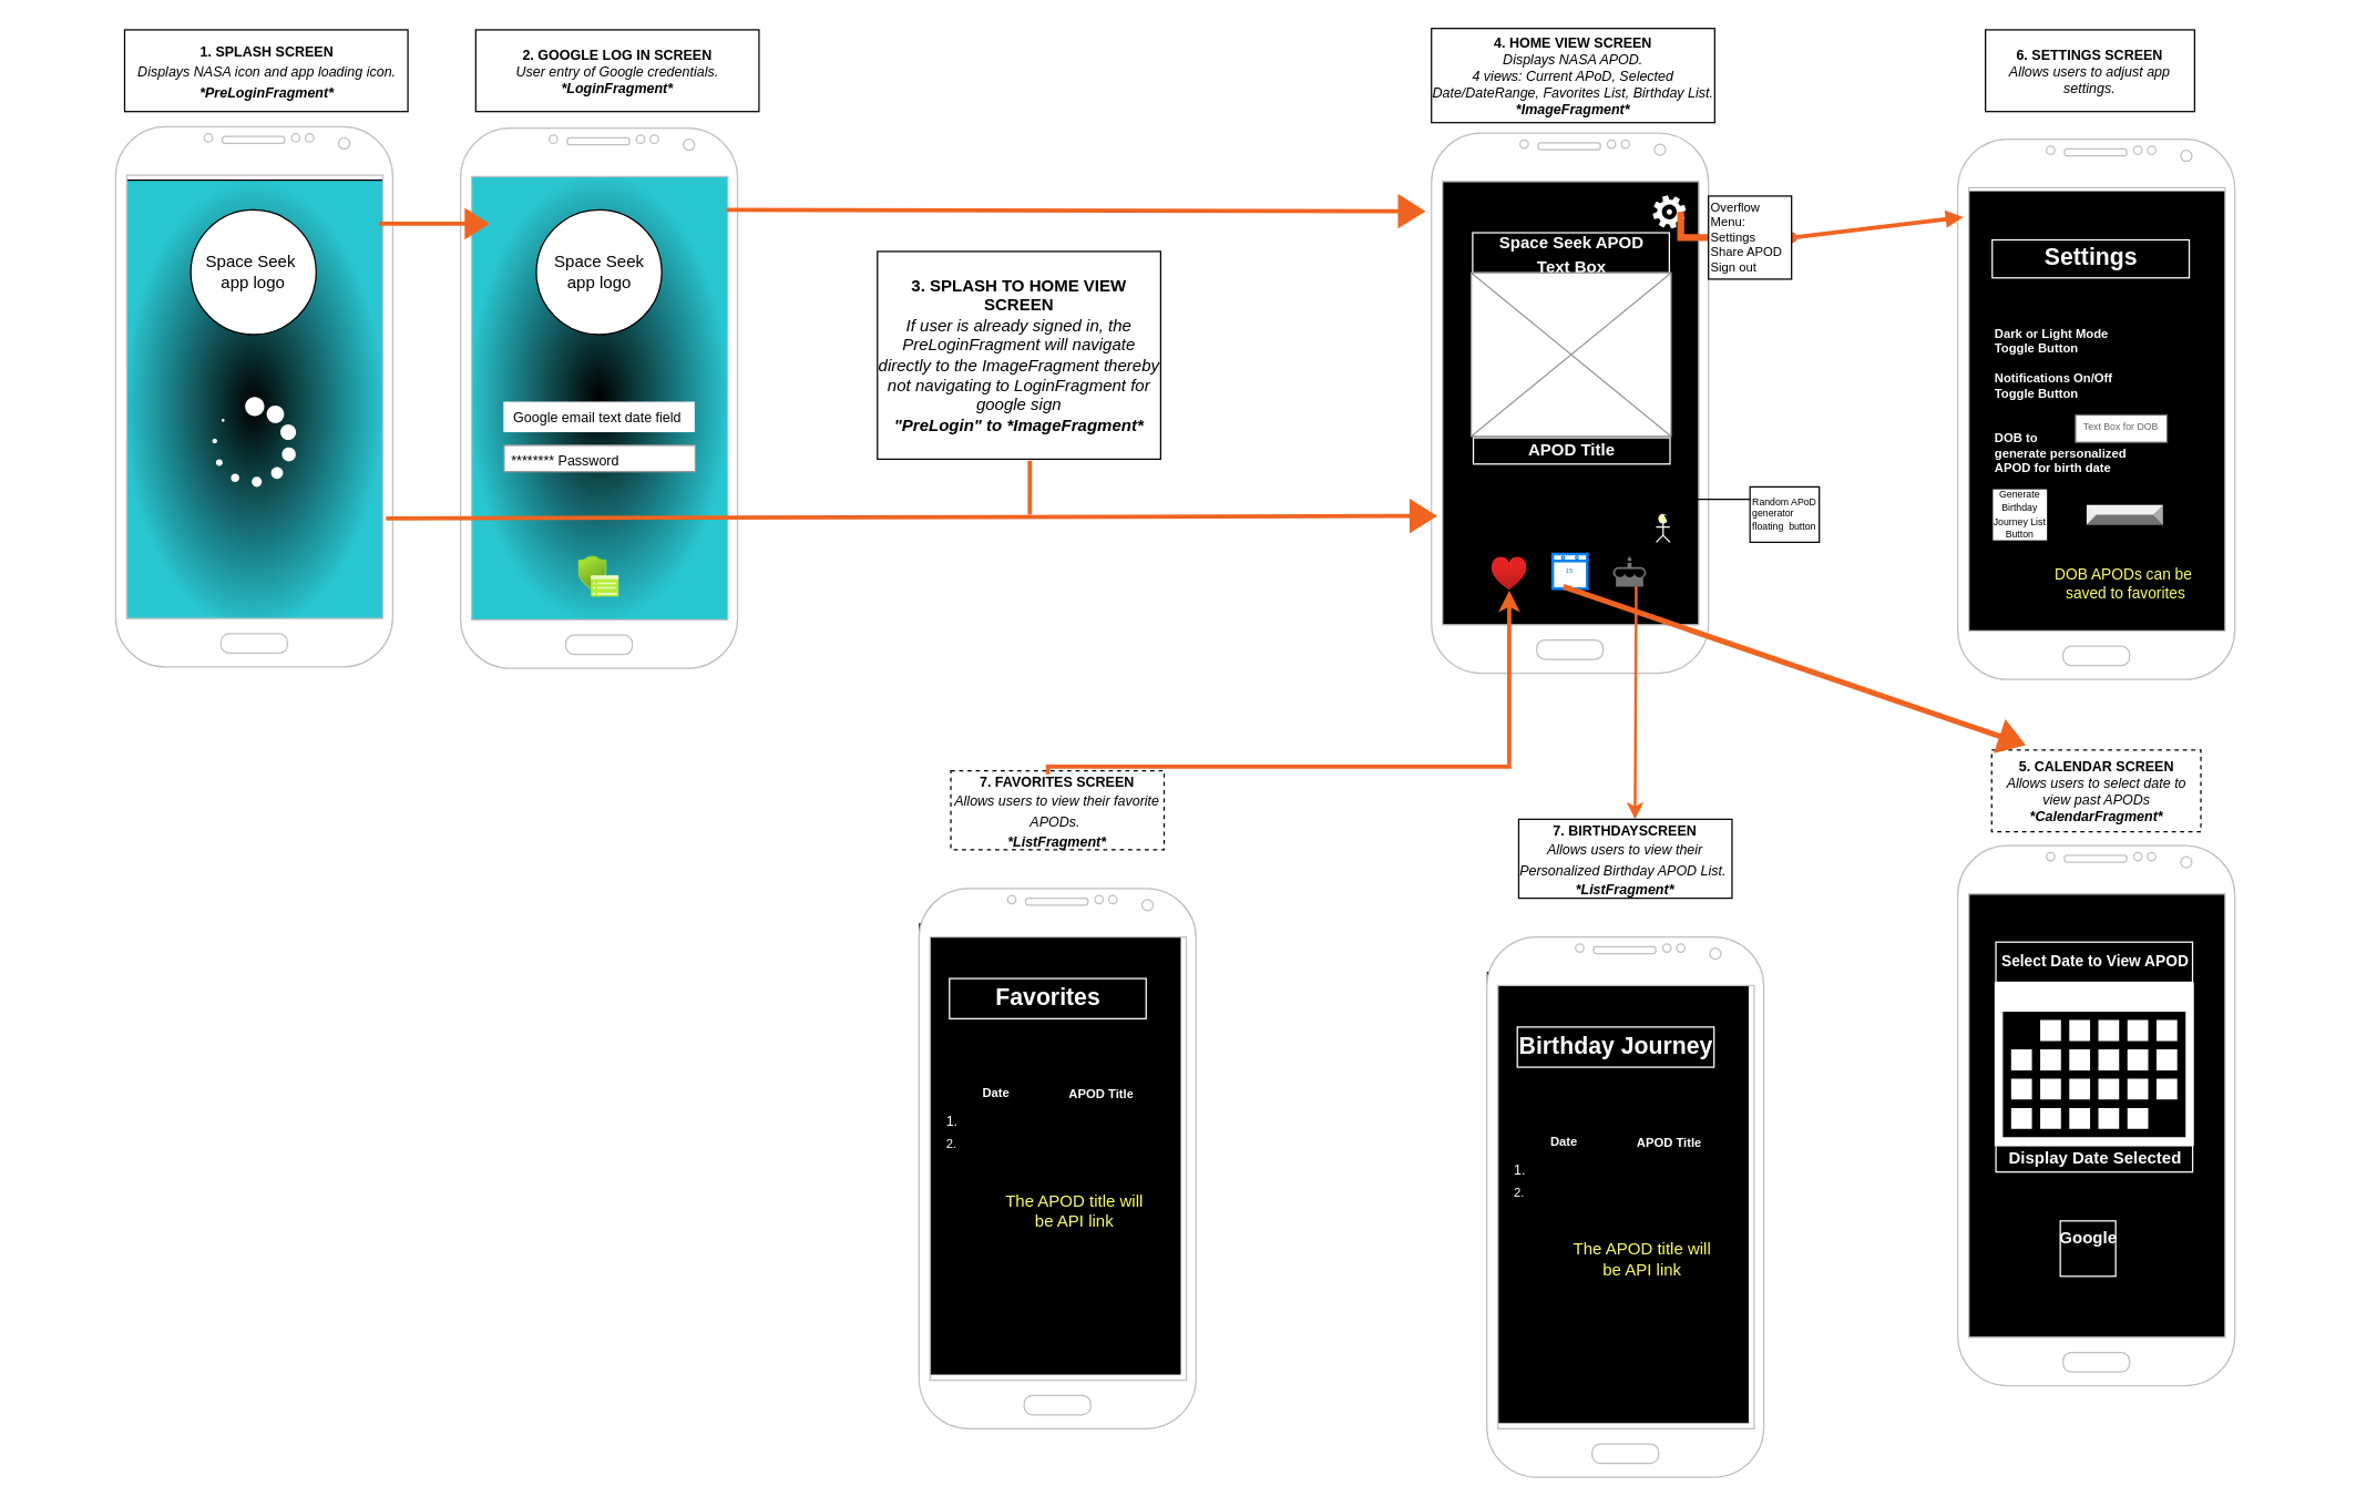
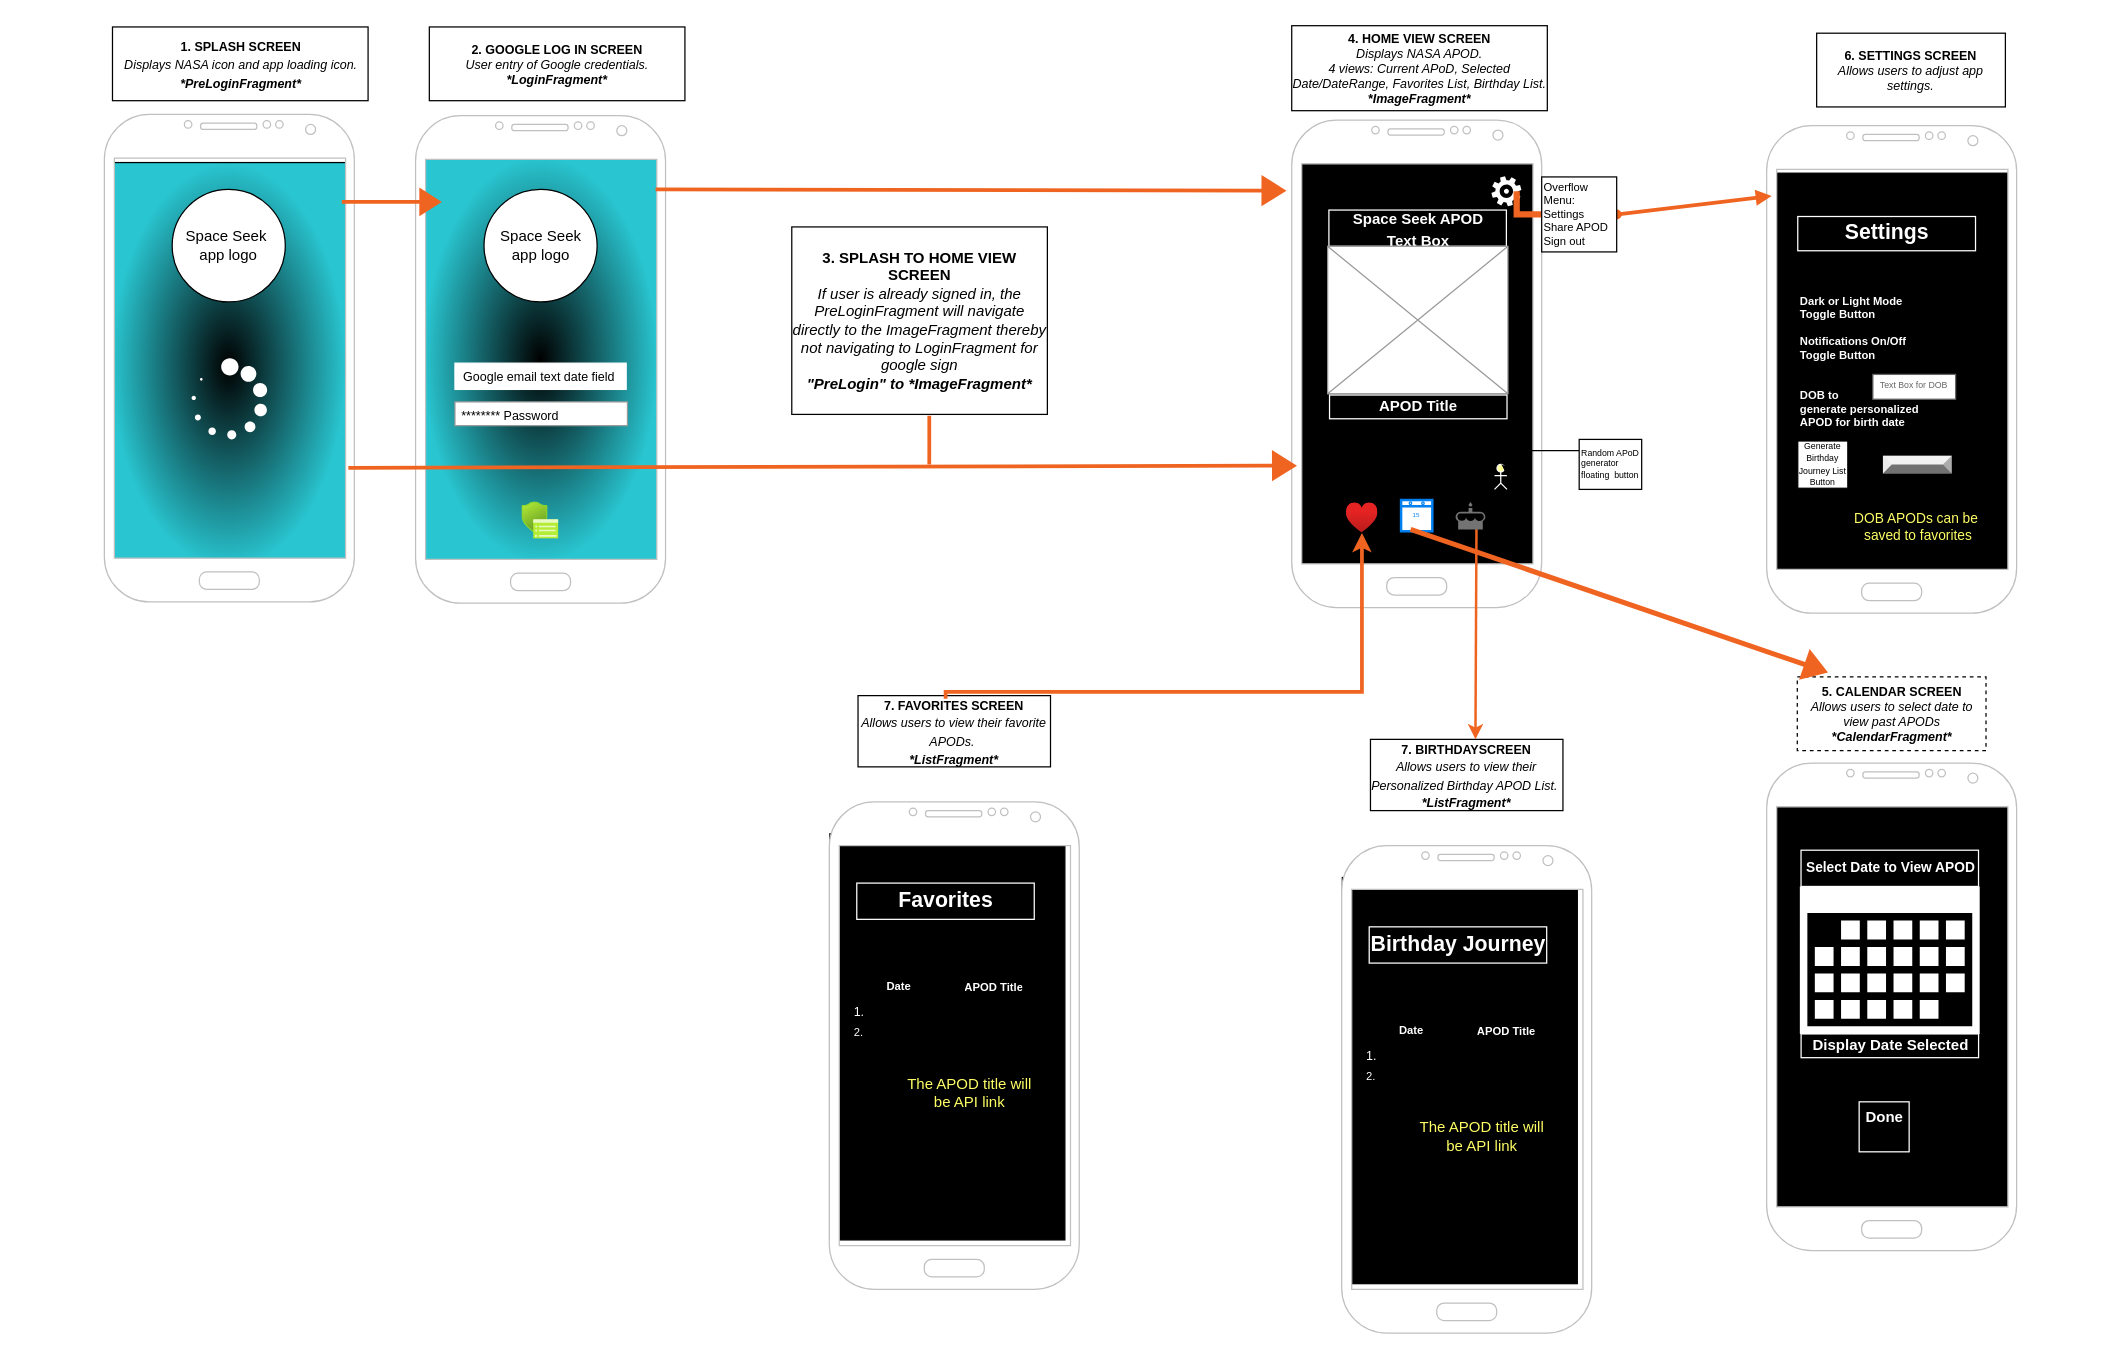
- <mxCell id="63" value="&lt;font&gt;&lt;b&gt;6. SETTINGS SCREEN&lt;/b&gt;&lt;/font&gt;&lt;div&gt;&lt;span&gt;&lt;i&gt;Allows users to adjust app settings.&lt;/i&gt;&lt;/span&gt;&lt;/div&gt;" style="whiteSpace=wrap;html=1;fontSize=10;" parent="62" vertex="1"><mxGeometry x="20" width="151" height="59" as="geometry" /></mxCell>
+ <mxCell id="63" value="&lt;font&gt;&lt;b&gt;6. SETTINGS SCREEN&lt;/b&gt;&lt;/font&gt;&lt;div&gt;&lt;span&gt;&lt;i&gt;Allows users to adjust app settings.&lt;/i&gt;&lt;/span&gt;&lt;/div&gt;" style="whiteSpace=wrap;html=1;fontSize=10;" parent="62" vertex="1"><mxGeometry x="40" y="5" width="151" height="59" as="geometry" /></mxCell>
- <mxCell id="61" value="&lt;font style=&quot;font-size: 10px;&quot;&gt;&lt;b style=&quot;&quot;&gt;7. FAVORITES SCREEN&lt;/b&gt;&lt;/font&gt;&lt;div&gt;&lt;i style=&quot;&quot;&gt;&lt;font style=&quot;font-size: 10px;&quot;&gt;Allows users to view their favorite APODs.&amp;nbsp;&lt;/font&gt;&lt;/i&gt;&lt;/div&gt;&lt;div&gt;&lt;span style=&quot;font-size: 10px;&quot;&gt;&lt;b&gt;&lt;i&gt;*ListFragment*&lt;/i&gt;&lt;/b&gt;&lt;/span&gt;&lt;/div&gt;" style="whiteSpace=wrap;html=1;dashed=1;" parent="43" vertex="1"><mxGeometry x="23" width="154" height="57" as="geometry" /></mxCell>
+ <mxCell id="61" value="&lt;font style=&quot;font-size: 10px;&quot;&gt;&lt;b style=&quot;&quot;&gt;7. FAVORITES SCREEN&lt;/b&gt;&lt;/font&gt;&lt;div&gt;&lt;i style=&quot;&quot;&gt;&lt;font style=&quot;font-size: 10px;&quot;&gt;Allows users to view their favorite APODs.&amp;nbsp;&lt;/font&gt;&lt;/i&gt;&lt;/div&gt;&lt;div&gt;&lt;span style=&quot;font-size: 10px;&quot;&gt;&lt;b&gt;&lt;i&gt;*ListFragment*&lt;/i&gt;&lt;/b&gt;&lt;/span&gt;&lt;/div&gt;" style="whiteSpace=wrap;html=1;" parent="43" vertex="1"><mxGeometry x="23" width="154" height="57" as="geometry" /></mxCell>
- <mxCell id="40" value="Google&lt;div&gt;&lt;br&gt;&lt;/div&gt;" style="text;strokeColor=#FFFFFF;fillColor=none;html=1;fontSize=12;fontStyle=1;verticalAlign=middle;align=center;fontColor=#FFFFFF;" parent="34" vertex="1"><mxGeometry x="74" y="271" width="40" height="40" as="geometry" /></mxCell>
+ <mxCell id="40" value="Done&lt;div&gt;&lt;br&gt;&lt;/div&gt;" style="text;strokeColor=#FFFFFF;fillColor=none;html=1;fontSize=12;fontStyle=1;verticalAlign=middle;align=center;fontColor=#FFFFFF;" parent="34" vertex="1"><mxGeometry x="74" y="271" width="40" height="40" as="geometry" /></mxCell>
